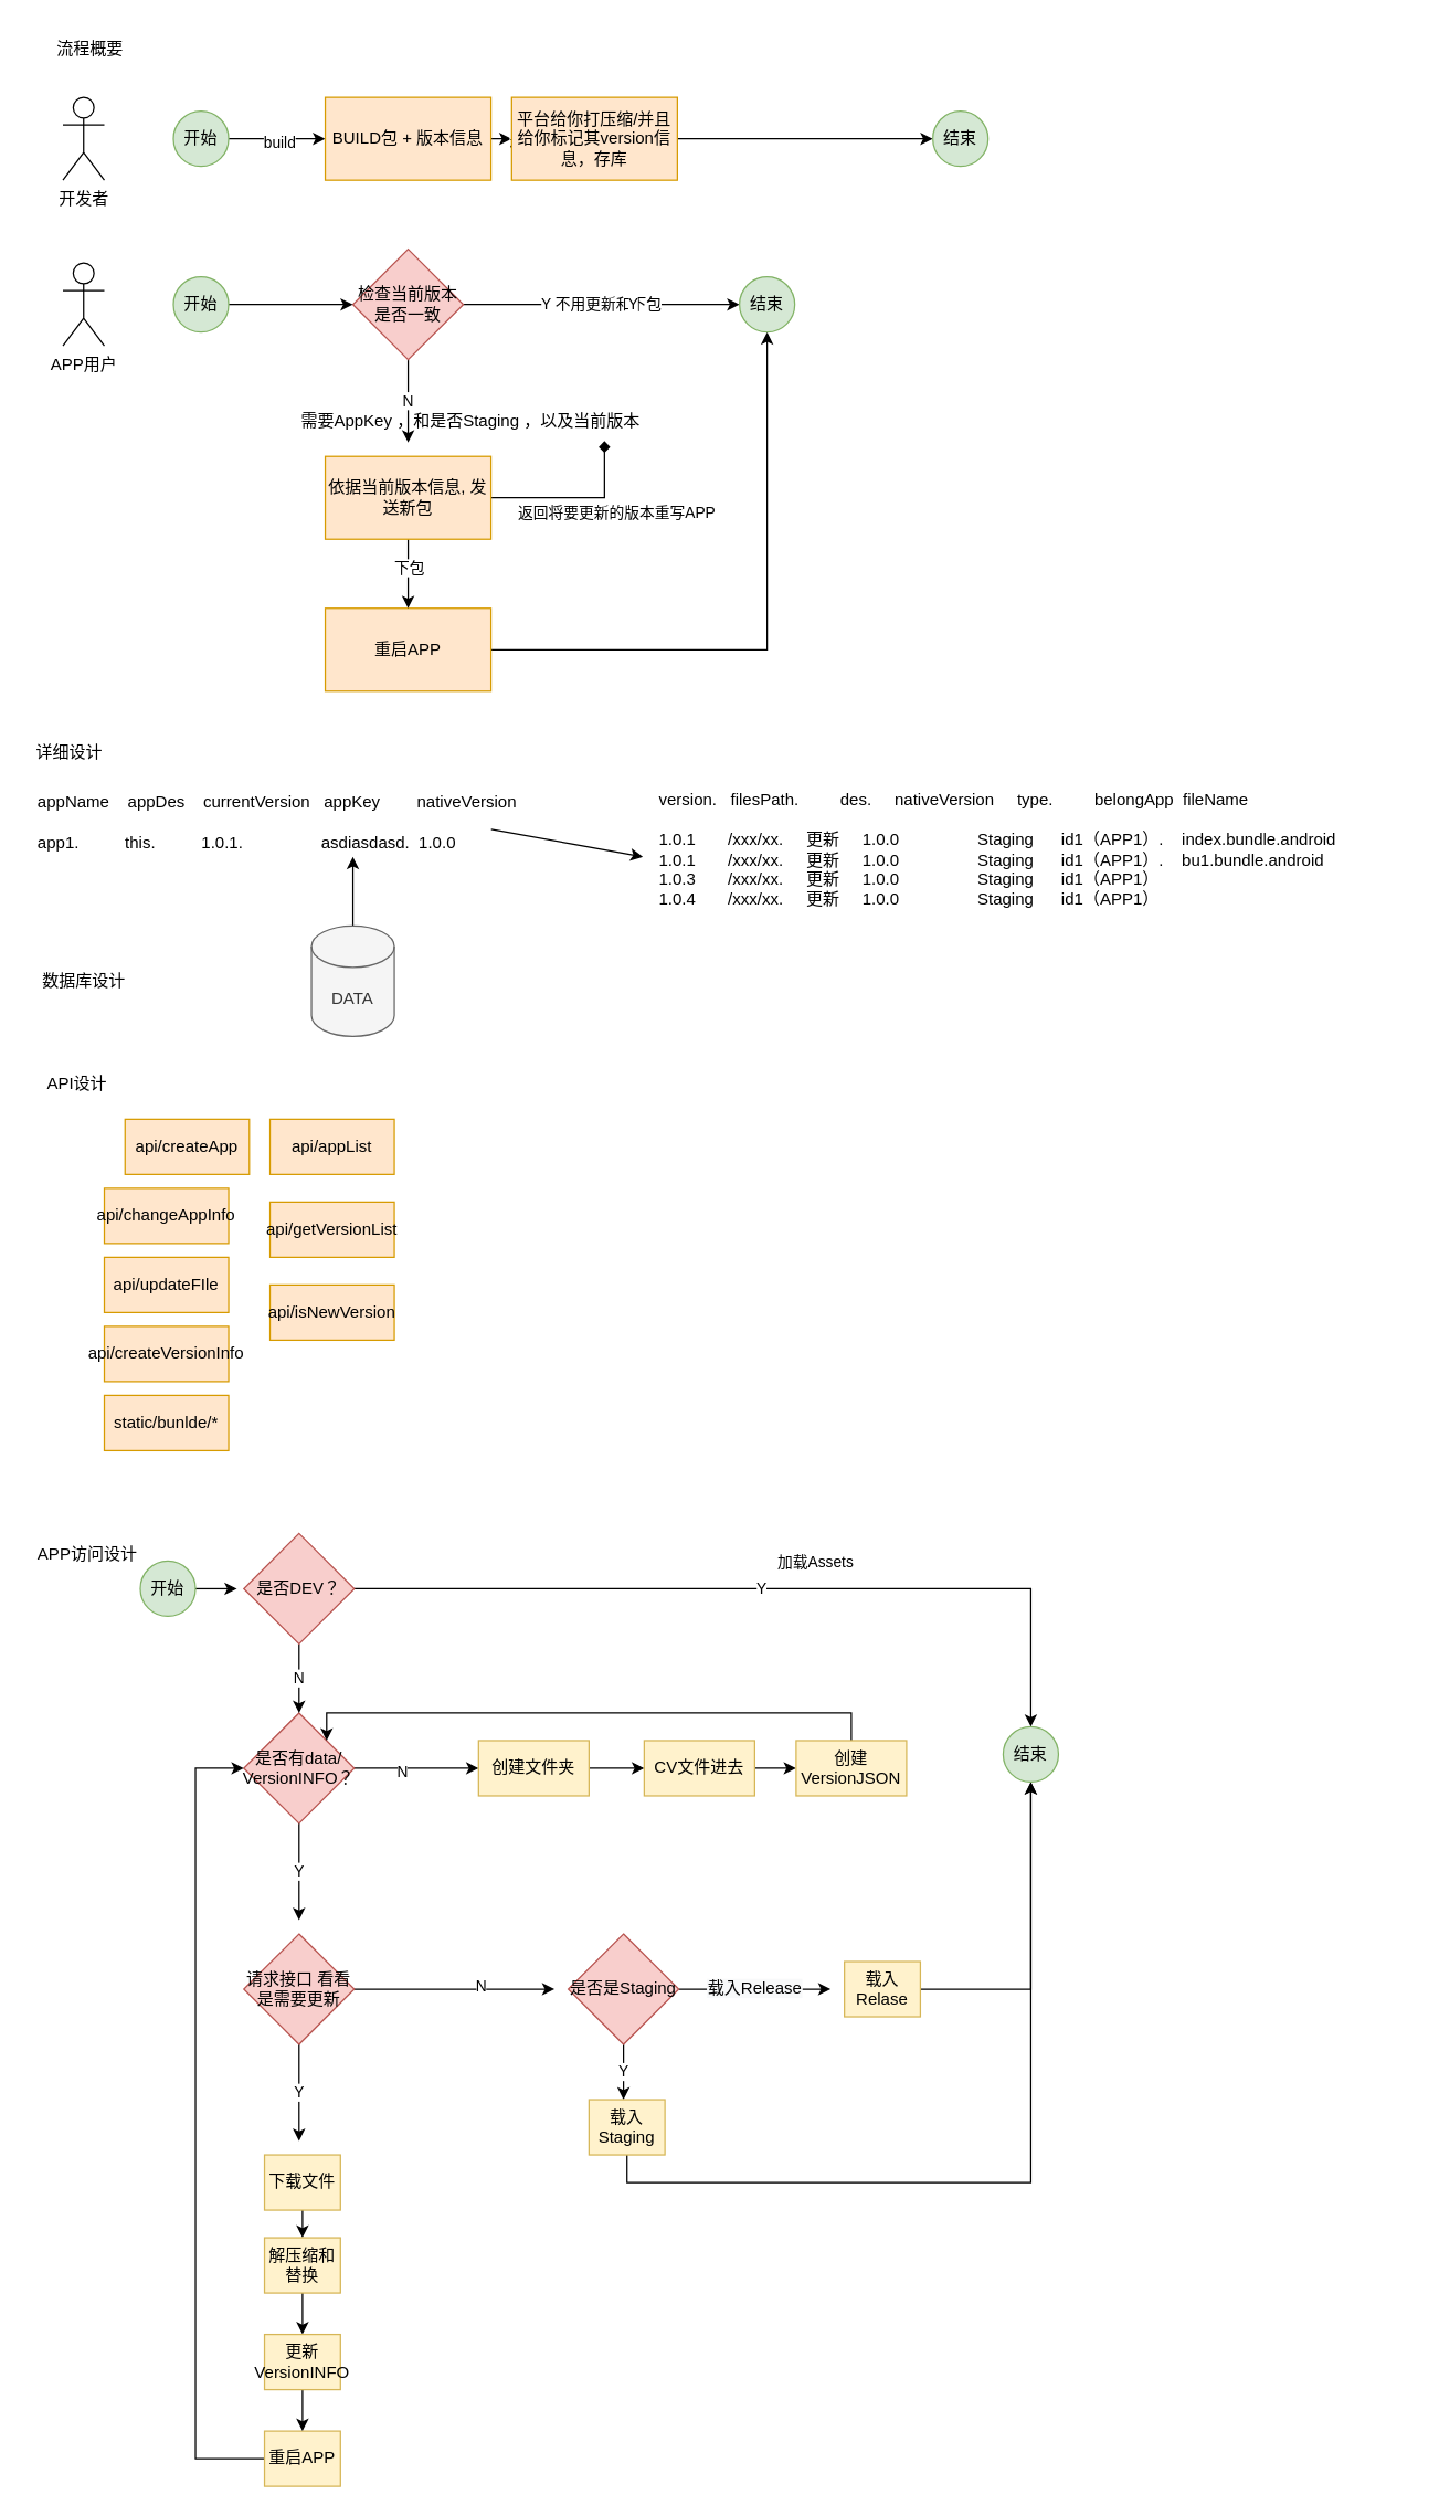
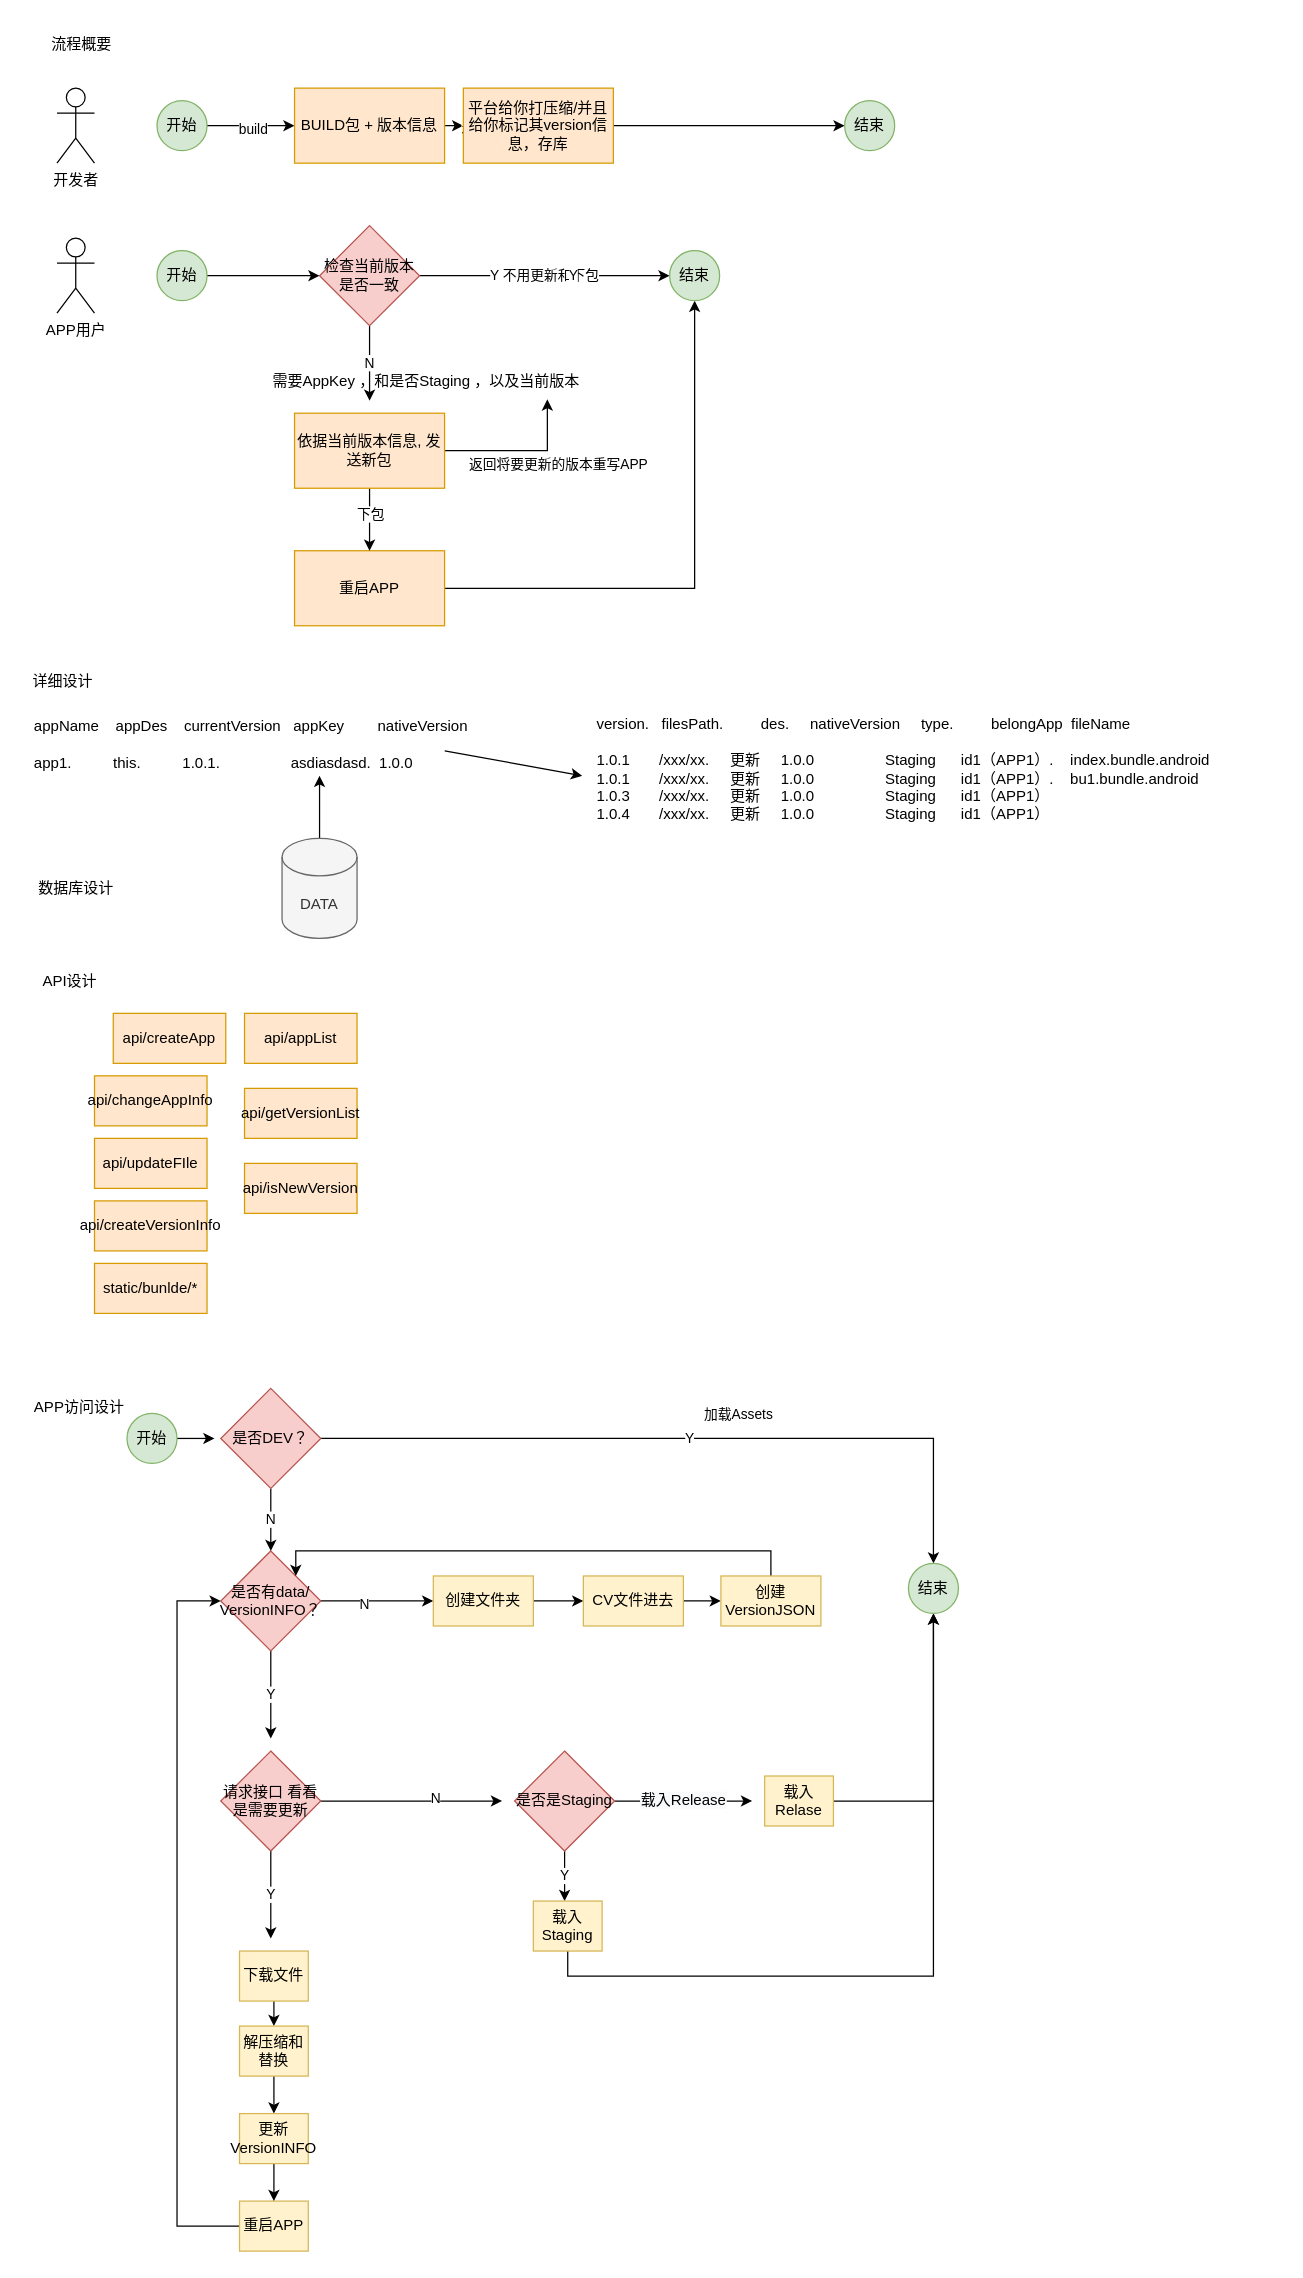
- <mxCell id="24" style="edgeStyle=orthogonalEdgeStyle;rounded=0;orthogonalLoop=1;jettySize=auto;html=1;exitX=1;exitY=0.5;exitDx=0;exitDy=0;entryX=0.86;entryY=0.964;entryDx=0;entryDy=0;entryPerimeter=0;endArrow=diamond;" parent="1" source="26" target="27" edge="1"><mxGeometry relative="1" as="geometry" /></mxCell>
+ <mxCell id="24" style="edgeStyle=orthogonalEdgeStyle;rounded=0;orthogonalLoop=1;jettySize=auto;html=1;exitX=1;exitY=0.5;exitDx=0;exitDy=0;entryX=0.86;entryY=0.964;entryDx=0;entryDy=0;entryPerimeter=0;" parent="1" source="26" target="27" edge="1"><mxGeometry relative="1" as="geometry" /></mxCell>
